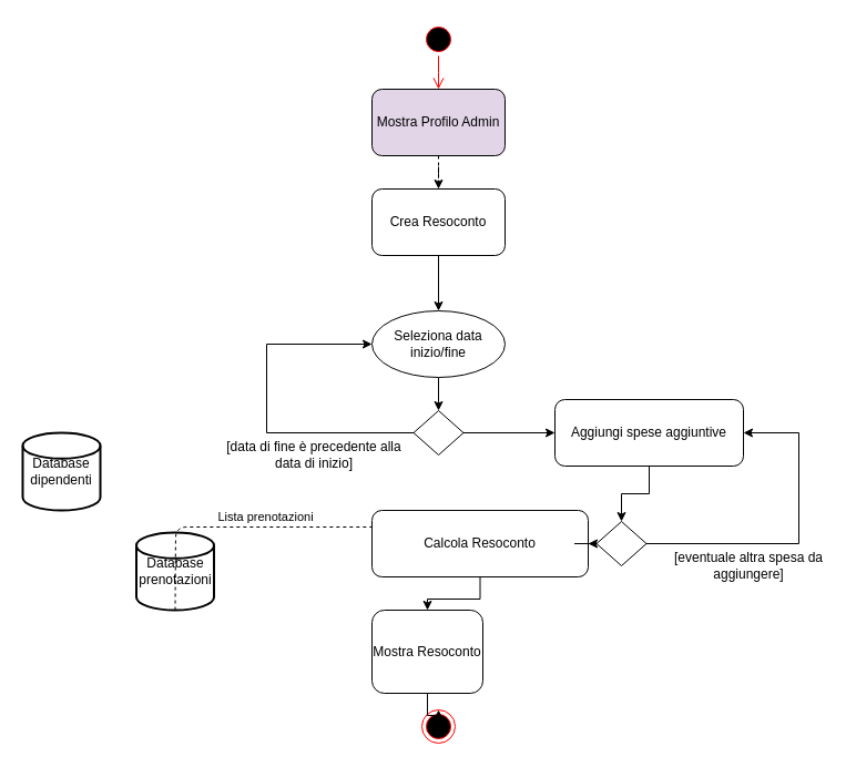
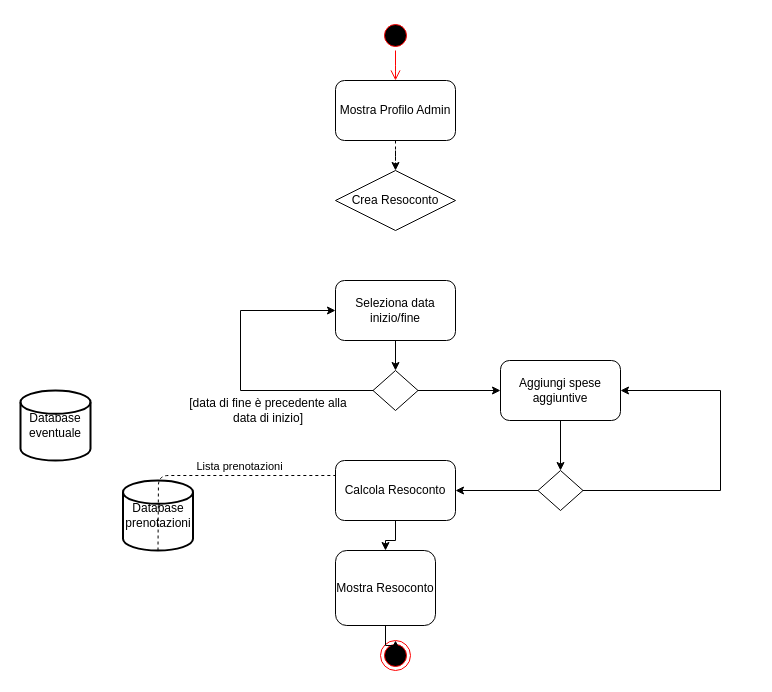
- <mxCell id="5" value="Mostra Profilo Admin" style="rounded=1;whiteSpace=wrap;html=1;fillColor=#e1d5e7;" parent="1" vertex="1"><mxGeometry x="335" y="80" width="120" height="60" as="geometry" /></mxCell>
+ <mxCell id="5" value="Mostra Profilo Admin" style="rounded=1;whiteSpace=wrap;html=1;" parent="1" vertex="1"><mxGeometry x="335" y="80" width="120" height="60" as="geometry" /></mxCell>
- <mxCell id="7" value="Crea Resoconto" style="rounded=1;whiteSpace=wrap;html=1;" parent="1" vertex="1"><mxGeometry x="335" y="170" width="120" height="60" as="geometry" /></mxCell>
+ <mxCell id="7" value="Crea Resoconto" style="rhombus;whiteSpace=wrap;html=1;" parent="1" vertex="1"><mxGeometry x="335" y="170" width="120" height="60" as="geometry" /></mxCell>
- <mxCell id="6" style="edgeStyle=orthogonalEdgeStyle;rounded=0;orthogonalLoop=1;jettySize=auto;html=1;entryX=0.5;entryY=0;entryDx=0;entryDy=0;" parent="1" source="7" target="9" edge="1"><mxGeometry relative="1" as="geometry" /></mxCell>
- <mxCell id="9" value="Seleziona data inizio/fine" style="ellipse;whiteSpace=wrap;html=1;" parent="1" vertex="1"><mxGeometry x="335" y="280" width="120" height="60" as="geometry" /></mxCell>
+ <mxCell id="9" value="Seleziona data inizio/fine" style="rounded=1;whiteSpace=wrap;html=1;" parent="1" vertex="1"><mxGeometry x="335" y="280" width="120" height="60" as="geometry" /></mxCell>
- <mxCell id="15" value="Aggiungi spese aggiuntive" style="rounded=1;whiteSpace=wrap;html=1;" parent="1" vertex="1"><mxGeometry x="500" y="360" width="170" height="60" as="geometry" /></mxCell>
+ <mxCell id="15" value="Aggiungi spese aggiuntive" style="rounded=1;whiteSpace=wrap;html=1;" parent="1" vertex="1"><mxGeometry x="500" y="360" width="120" height="60" as="geometry" /></mxCell>
- <mxCell id="13" value="[data di fine è precedente alla data di inizio]" style="text;html=1;strokeColor=none;fillColor=none;align=center;verticalAlign=middle;whiteSpace=wrap;rounded=0;" parent="1" vertex="1"><mxGeometry x="192.5" y="400" width="180" height="20" as="geometry" /></mxCell>
+ <mxCell id="13" value="[data di fine è precedente alla data di inizio]" style="text;html=1;strokeColor=none;fillColor=none;align=center;verticalAlign=middle;whiteSpace=wrap;rounded=0;" parent="1" vertex="1"><mxGeometry x="177.5" y="400" width="180" height="20" as="geometry" /></mxCell>
- <mxCell id="24" value="Database&lt;br&gt;dipendenti" style="strokeWidth=2;html=1;shape=mxgraph.flowchart.database;whiteSpace=wrap;" vertex="1" parent="1"><mxGeometry x="20" y="390" width="70" height="70" as="geometry" /></mxCell>
+ <mxCell id="24" value="Database&lt;br&gt;eventuale" style="strokeWidth=2;html=1;shape=mxgraph.flowchart.database;whiteSpace=wrap;" vertex="1" parent="1"><mxGeometry x="20" y="390" width="70" height="70" as="geometry" /></mxCell>
- <mxCell id="17" value="Calcola Resoconto" style="rounded=1;whiteSpace=wrap;html=1;" parent="1" vertex="1"><mxGeometry x="335" y="460" width="195" height="60" as="geometry" /></mxCell>
+ <mxCell id="17" value="Calcola Resoconto" style="rounded=1;whiteSpace=wrap;html=1;" parent="1" vertex="1"><mxGeometry x="335" y="460" width="120" height="60" as="geometry" /></mxCell>
- <mxCell id="22" value="[eventuale altra spesa da aggiungere]" style="text;html=1;strokeColor=none;fillColor=none;align=center;verticalAlign=middle;whiteSpace=wrap;rounded=0;" parent="1" vertex="1"><mxGeometry x="600" y="500" width="150" height="20" as="geometry" /></mxCell>
